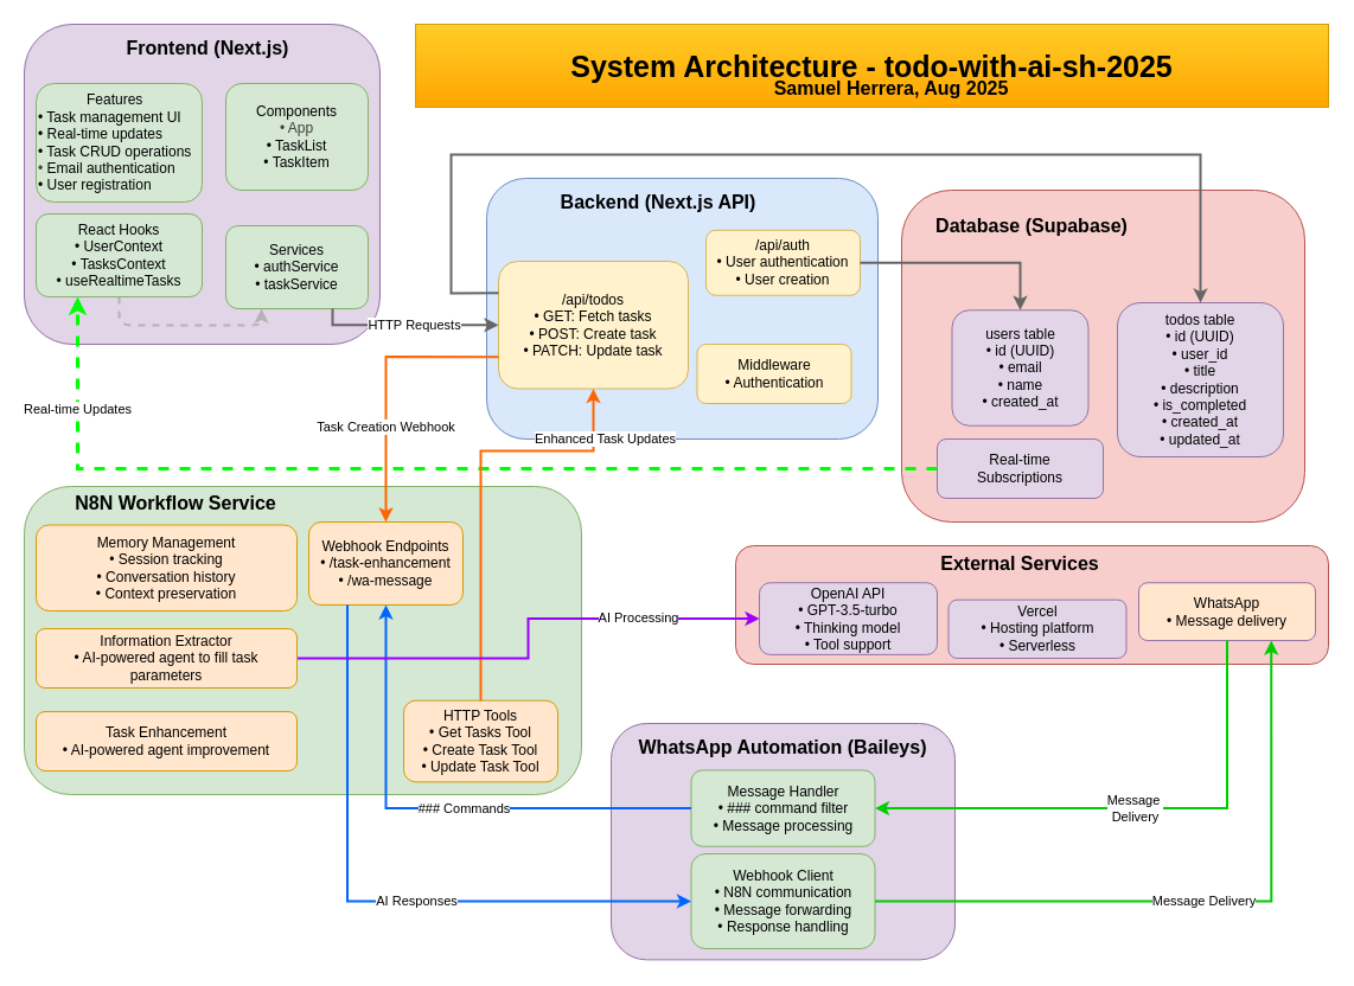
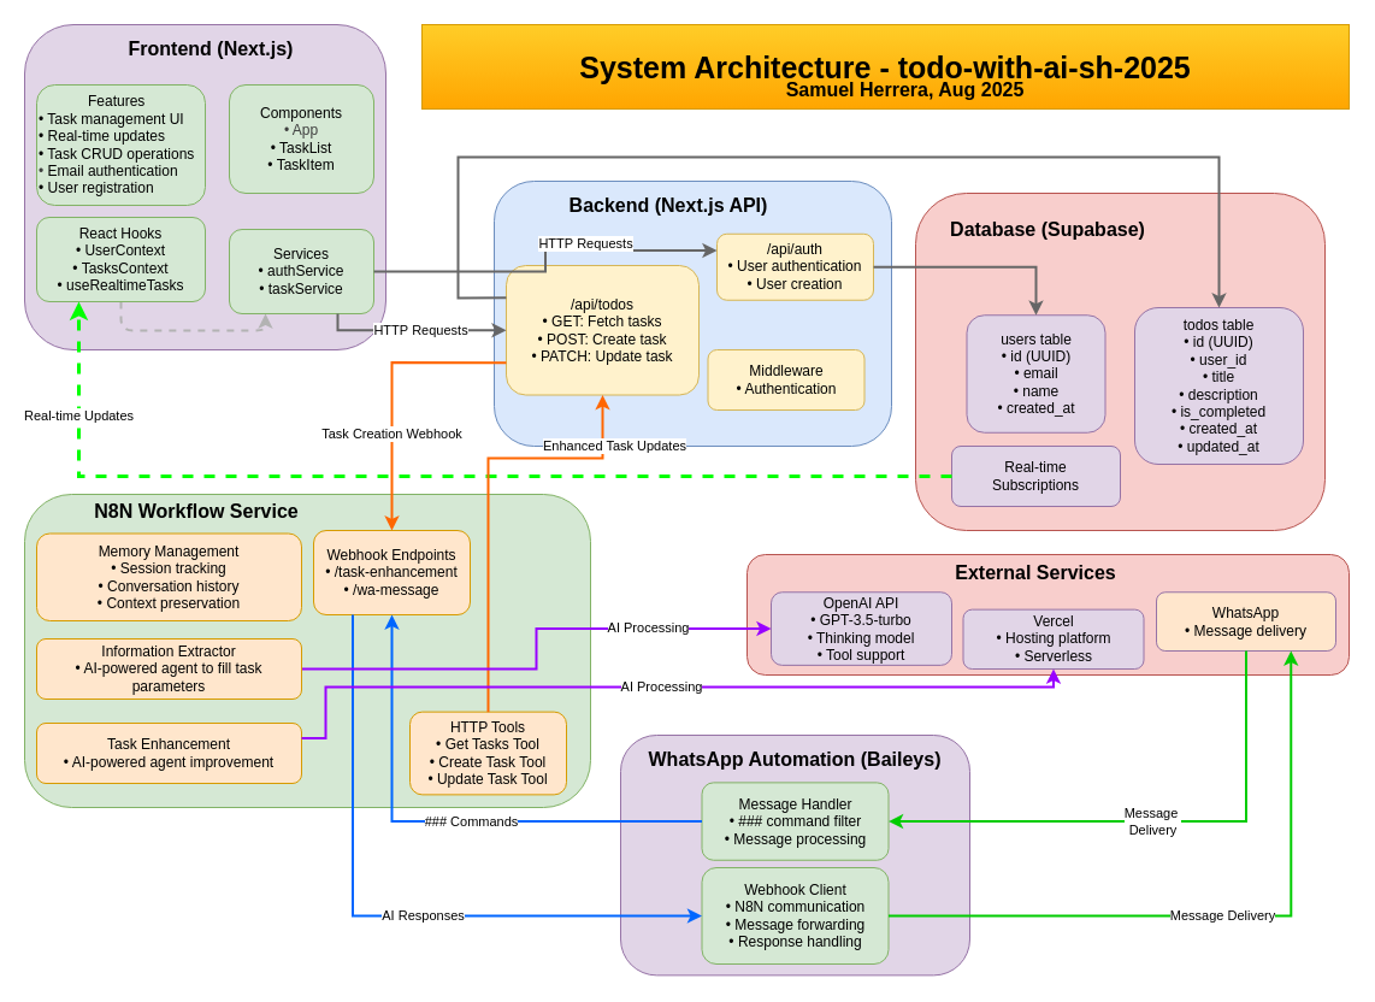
+ <mxCell id="36" value="&lt;span style=&quot;color: rgb(0, 0, 0);&quot;&gt;HTTP&amp;nbsp;&lt;/span&gt;&lt;span style=&quot;background-color: light-dark(#ffffff, var(--ge-dark-color, #121212));&quot;&gt;Requests&lt;/span&gt;" style="edgeStyle=orthogonalEdgeStyle;rounded=0;orthogonalLoop=1;jettySize=auto;html=1;strokeColor=#666666;strokeWidth=2;entryX=0;entryY=0.25;entryDx=0;entryDy=0;exitX=1;exitY=0.5;exitDx=0;exitDy=0;" parent="1" source="13" target="11" edge="1"><mxGeometry x="0.277" y="6" relative="1" as="geometry"><mxPoint x="330" y="120.029" as="sourcePoint" /><mxPoint as="offset" /></mxGeometry></mxCell>
- <mxCell id="21" value="N8N Workflow Service" style="text;html=1;strokeColor=none;fillColor=none;align=center;verticalAlign=middle;whiteSpace=wrap;rounded=0;fontSize=16;fontStyle=1;" parent="1" vertex="1"><mxGeometry x="53" y="414" width="190" height="20" as="geometry" /></mxCell>
+ <mxCell id="21" value="N8N Workflow Service" style="text;html=1;strokeColor=none;fillColor=none;align=center;verticalAlign=middle;whiteSpace=wrap;rounded=0;fontSize=16;fontStyle=1;" parent="1" vertex="1"><mxGeometry x="68" y="414" width="190" height="20" as="geometry" /></mxCell>
+ <mxCell id="47" value="AI Processing" style="edgeStyle=orthogonalEdgeStyle;rounded=0;orthogonalLoop=1;jettySize=auto;html=1;strokeColor=#9900ff;strokeWidth=2;exitX=1;exitY=0.25;exitDx=0;exitDy=0;entryX=0.5;entryY=1;entryDx=0;entryDy=0;" edge="1" parent="1" source="22" target="34"><mxGeometry relative="1" as="geometry"><mxPoint x="260" y="565" as="sourcePoint" /><mxPoint x="850" y="570" as="targetPoint" /><Array as="points"><mxPoint x="270" y="612" /><mxPoint x="270" y="570" /><mxPoint x="874" y="570" /></Array></mxGeometry></mxCell>
